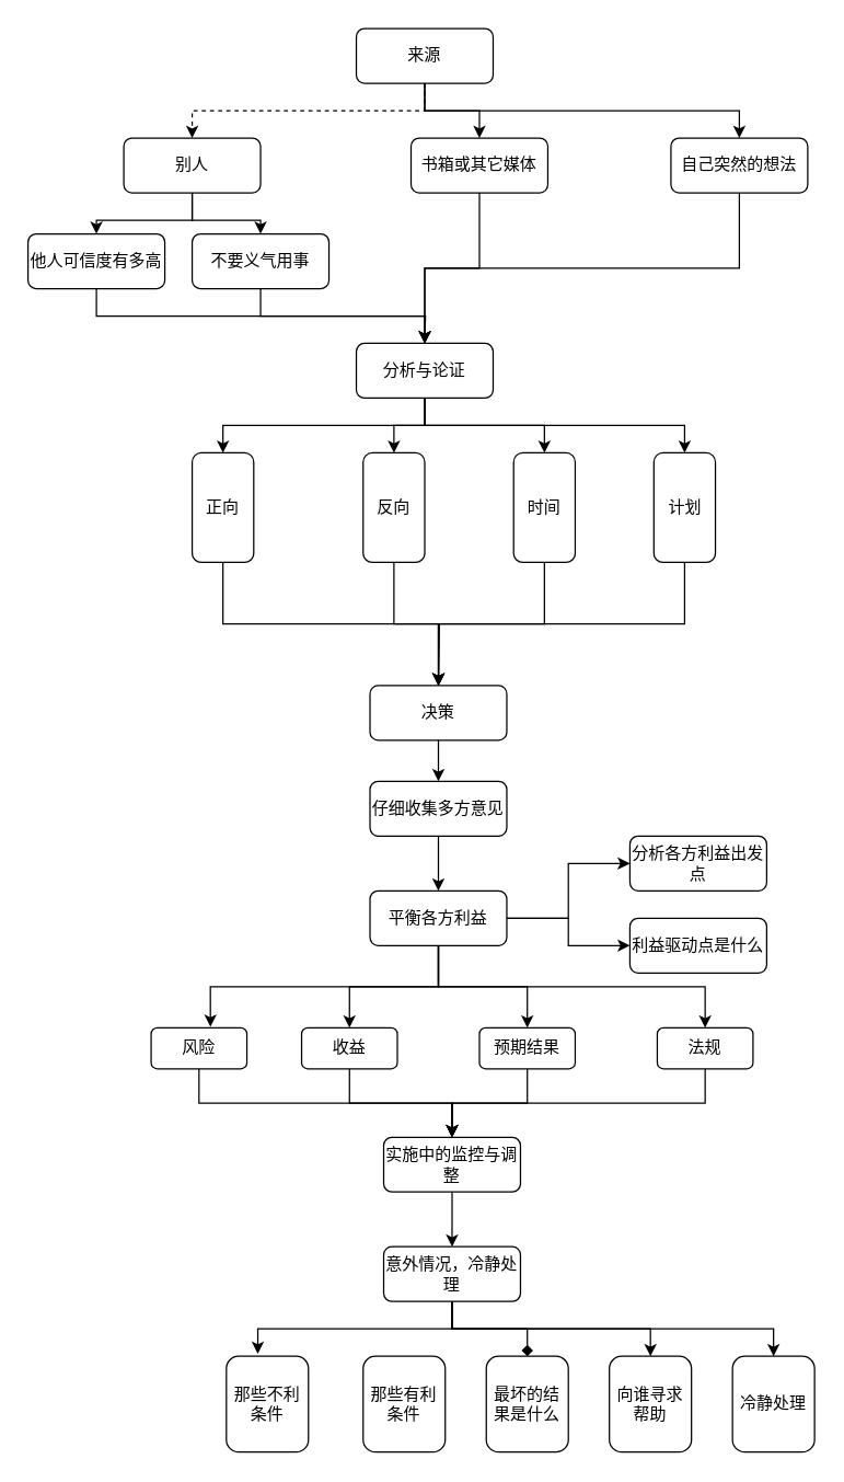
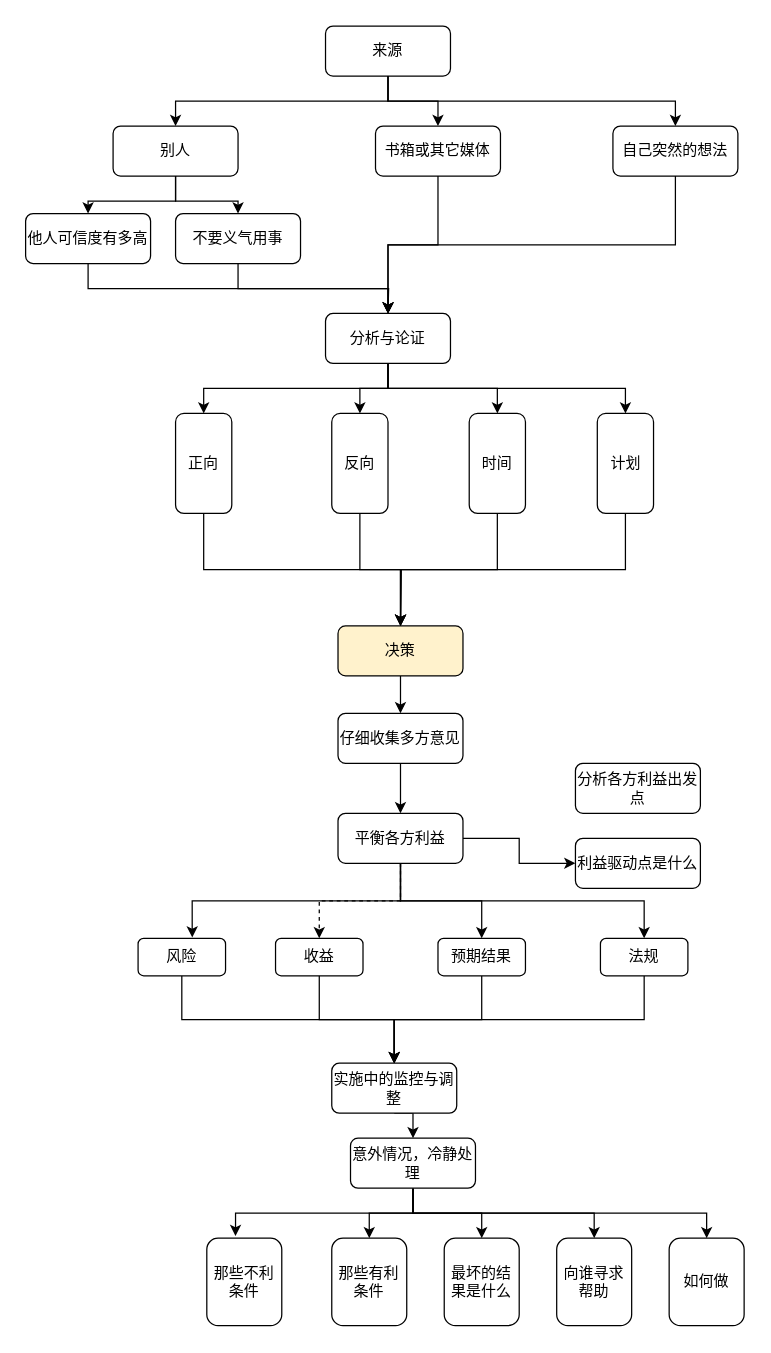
- <mxCell id="26" style="edgeStyle=orthogonalEdgeStyle;rounded=0;orthogonalLoop=1;jettySize=auto;html=1;exitX=0.5;exitY=1;exitDx=0;exitDy=0;entryX=0.5;entryY=0;entryDx=0;entryDy=0;align=center;dashed=1;" parent="1" source="28" target="31" edge="1"><mxGeometry relative="1" as="geometry" /></mxCell>
+ <mxCell id="26" style="edgeStyle=orthogonalEdgeStyle;rounded=0;orthogonalLoop=1;jettySize=auto;html=1;exitX=0.5;exitY=1;exitDx=0;exitDy=0;entryX=0.5;entryY=0;entryDx=0;entryDy=0;align=center;" parent="1" source="28" target="31" edge="1"><mxGeometry relative="1" as="geometry" /></mxCell>
- <mxCell id="3" value="决策" style="rounded=1;whiteSpace=wrap;html=1;" parent="1" vertex="1"><mxGeometry x="270" y="500" width="100" height="40" as="geometry" /></mxCell>
+ <mxCell id="3" value="决策" style="rounded=1;whiteSpace=wrap;html=1;fillColor=#fff2cc;" parent="1" vertex="1"><mxGeometry x="270" y="500" width="100" height="40" as="geometry" /></mxCell>
- <mxCell id="6" style="edgeStyle=orthogonalEdgeStyle;rounded=0;orthogonalLoop=1;jettySize=auto;html=1;exitX=1;exitY=0.5;exitDx=0;exitDy=0;" parent="1" source="12" target="21" edge="1"><mxGeometry relative="1" as="geometry" /></mxCell>
- <mxCell id="8" style="edgeStyle=orthogonalEdgeStyle;rounded=0;orthogonalLoop=1;jettySize=auto;html=1;exitX=0.5;exitY=1;exitDx=0;exitDy=0;entryX=0.5;entryY=0;entryDx=0;entryDy=0;" parent="1" source="12" target="16" edge="1"><mxGeometry relative="1" as="geometry" /></mxCell>
+ <mxCell id="8" style="edgeStyle=orthogonalEdgeStyle;rounded=0;orthogonalLoop=1;jettySize=auto;html=1;exitX=0.5;exitY=1;exitDx=0;exitDy=0;entryX=0.5;entryY=0;entryDx=0;entryDy=0;dashed=1;" parent="1" source="12" target="16" edge="1"><mxGeometry relative="1" as="geometry" /></mxCell>
- <mxCell id="23" value="实施中的监控与调整" style="rounded=1;whiteSpace=wrap;html=1;" parent="1" vertex="1"><mxGeometry x="280" y="830" width="100" height="40" as="geometry" /></mxCell>
+ <mxCell id="23" value="实施中的监控与调整" style="rounded=1;whiteSpace=wrap;html=1;" parent="1" vertex="1"><mxGeometry x="265" y="850" width="100" height="40" as="geometry" /></mxCell>
+ <mxCell id="46" style="edgeStyle=orthogonalEdgeStyle;rounded=0;orthogonalLoop=1;jettySize=auto;html=1;exitX=0.5;exitY=1;exitDx=0;exitDy=0;entryX=0.5;entryY=0;entryDx=0;entryDy=0;" edge="1" parent="1" source="50" target="60"><mxGeometry relative="1" as="geometry" /></mxCell>
- <mxCell id="47" style="edgeStyle=orthogonalEdgeStyle;rounded=0;orthogonalLoop=1;jettySize=auto;html=1;exitX=0.5;exitY=1;exitDx=0;exitDy=0;entryX=0.5;entryY=0;entryDx=0;entryDy=0;endArrow=diamond;" edge="1" parent="1" source="50" target="61"><mxGeometry relative="1" as="geometry" /></mxCell>
+ <mxCell id="47" style="edgeStyle=orthogonalEdgeStyle;rounded=0;orthogonalLoop=1;jettySize=auto;html=1;exitX=0.5;exitY=1;exitDx=0;exitDy=0;entryX=0.5;entryY=0;entryDx=0;entryDy=0;" edge="1" parent="1" source="50" target="61"><mxGeometry relative="1" as="geometry" /></mxCell>
- <mxCell id="63" value="冷静处理" style="rounded=1;whiteSpace=wrap;html=1;" vertex="1" parent="1"><mxGeometry x="535" y="990" width="60" height="70" as="geometry" /></mxCell>
+ <mxCell id="63" value="如何做" style="rounded=1;whiteSpace=wrap;html=1;" vertex="1" parent="1"><mxGeometry x="535" y="990" width="60" height="70" as="geometry" /></mxCell>
